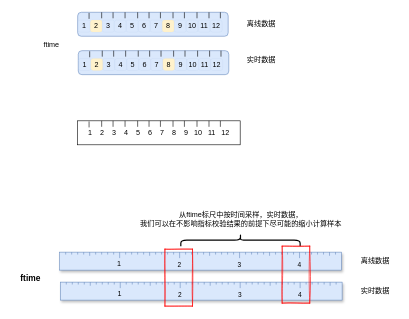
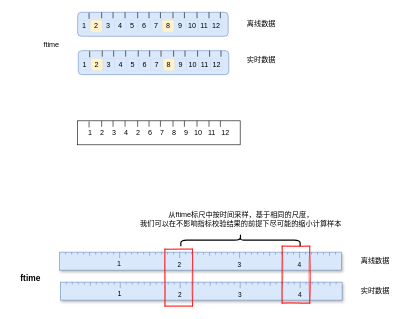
- <mxCell id="3" value="1&amp;nbsp; &amp;nbsp; 2&amp;nbsp; &amp;nbsp; 3&amp;nbsp; &amp;nbsp; 4&amp;nbsp; &amp;nbsp; 5&amp;nbsp; &amp;nbsp; 6&amp;nbsp; &amp;nbsp; 7&amp;nbsp; &amp;nbsp; 8&amp;nbsp; &amp;nbsp; 9&amp;nbsp; &amp;nbsp;10&amp;nbsp; &amp;nbsp;11&amp;nbsp; &amp;nbsp;12" style="rounded=0;whiteSpace=wrap;html=1;" parent="1" vertex="1"><mxGeometry x="129" y="201" width="271" height="40" as="geometry" /></mxCell>
+ <mxCell id="3" value="1&amp;nbsp; &amp;nbsp; 2&amp;nbsp; &amp;nbsp; 3&amp;nbsp; &amp;nbsp; 4&amp;nbsp; &amp;nbsp; 2&amp;nbsp; &amp;nbsp; 6&amp;nbsp; &amp;nbsp; 7&amp;nbsp; &amp;nbsp; 8&amp;nbsp; &amp;nbsp; 9&amp;nbsp; &amp;nbsp;10&amp;nbsp; &amp;nbsp;11&amp;nbsp; &amp;nbsp;12" style="rounded=0;whiteSpace=wrap;html=1;" parent="1" vertex="1"><mxGeometry x="129" y="201" width="271" height="40" as="geometry" /></mxCell>
- <mxCell id="74" value="从ftime标尺中按时间采样，实时数据，&lt;br&gt;我们可以在不影响指标校验结果的前提下尽可能的缩小计算样本" style="text;html=1;align=center;verticalAlign=middle;resizable=0;points=[];autosize=1;strokeColor=none;fillColor=none;rounded=1;shadow=0;labelBackgroundColor=default;labelBorderColor=none;sketch=0;strokeWidth=2;" parent="1" vertex="1"><mxGeometry x="220.5" y="345" width="360" height="40" as="geometry" /></mxCell>
+ <mxCell id="74" value="从ftime标尺中按时间采样，基于相同的尺度，&lt;br&gt;我们可以在不影响指标校验结果的前提下尽可能的缩小计算样本" style="text;html=1;align=center;verticalAlign=middle;resizable=0;points=[];autosize=1;strokeColor=none;fillColor=none;rounded=1;shadow=0;labelBackgroundColor=default;labelBorderColor=none;sketch=0;strokeWidth=2;" parent="1" vertex="1"><mxGeometry x="220.5" y="345" width="360" height="40" as="geometry" /></mxCell>
